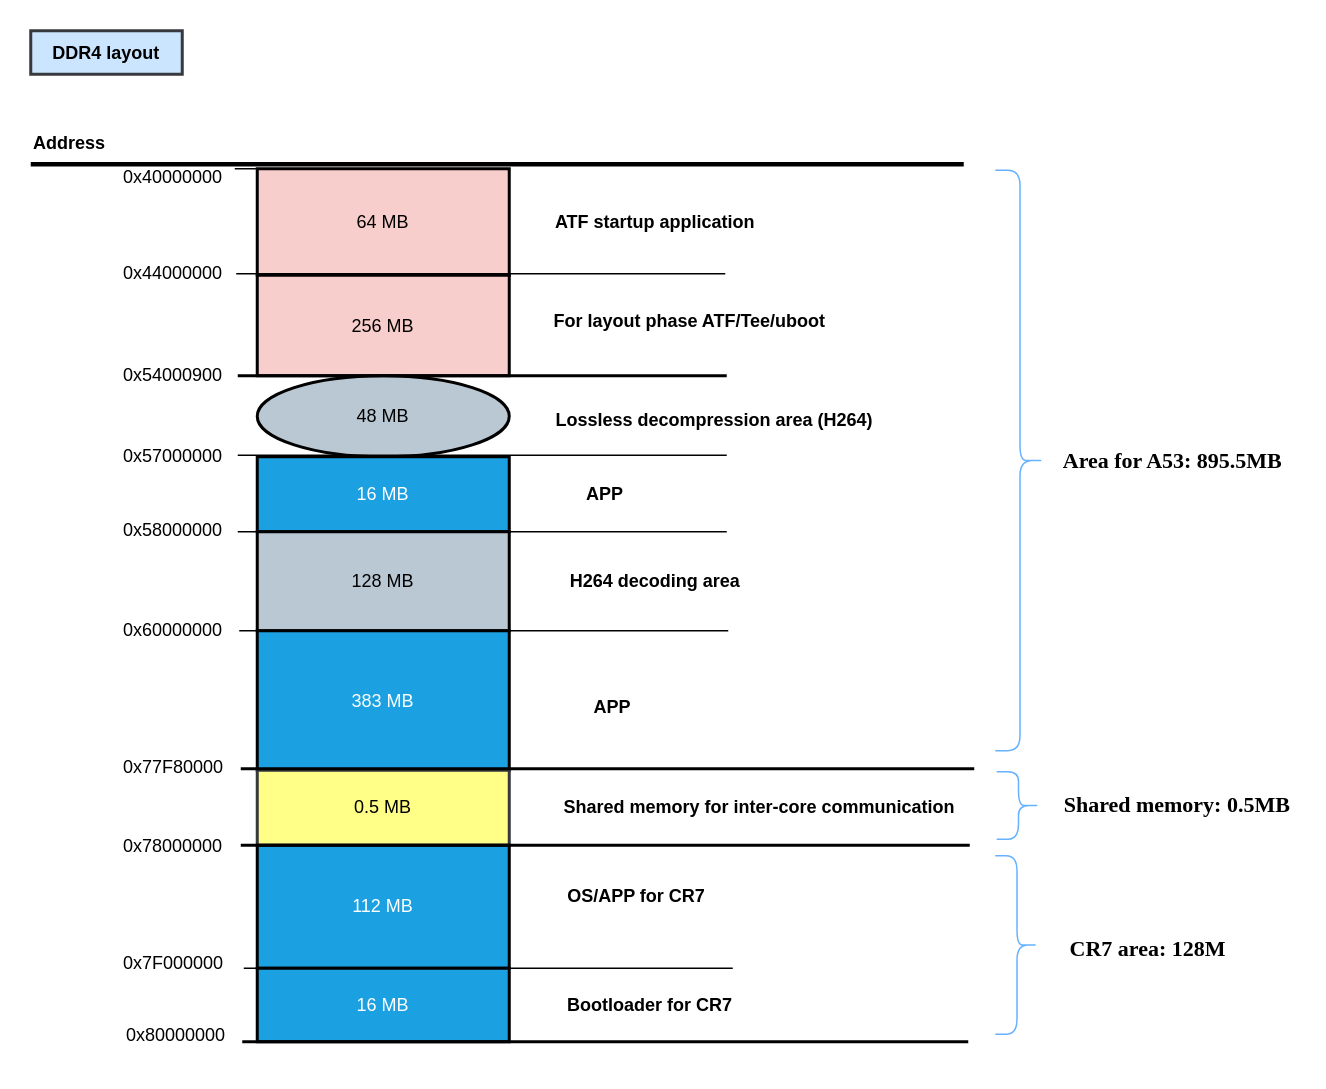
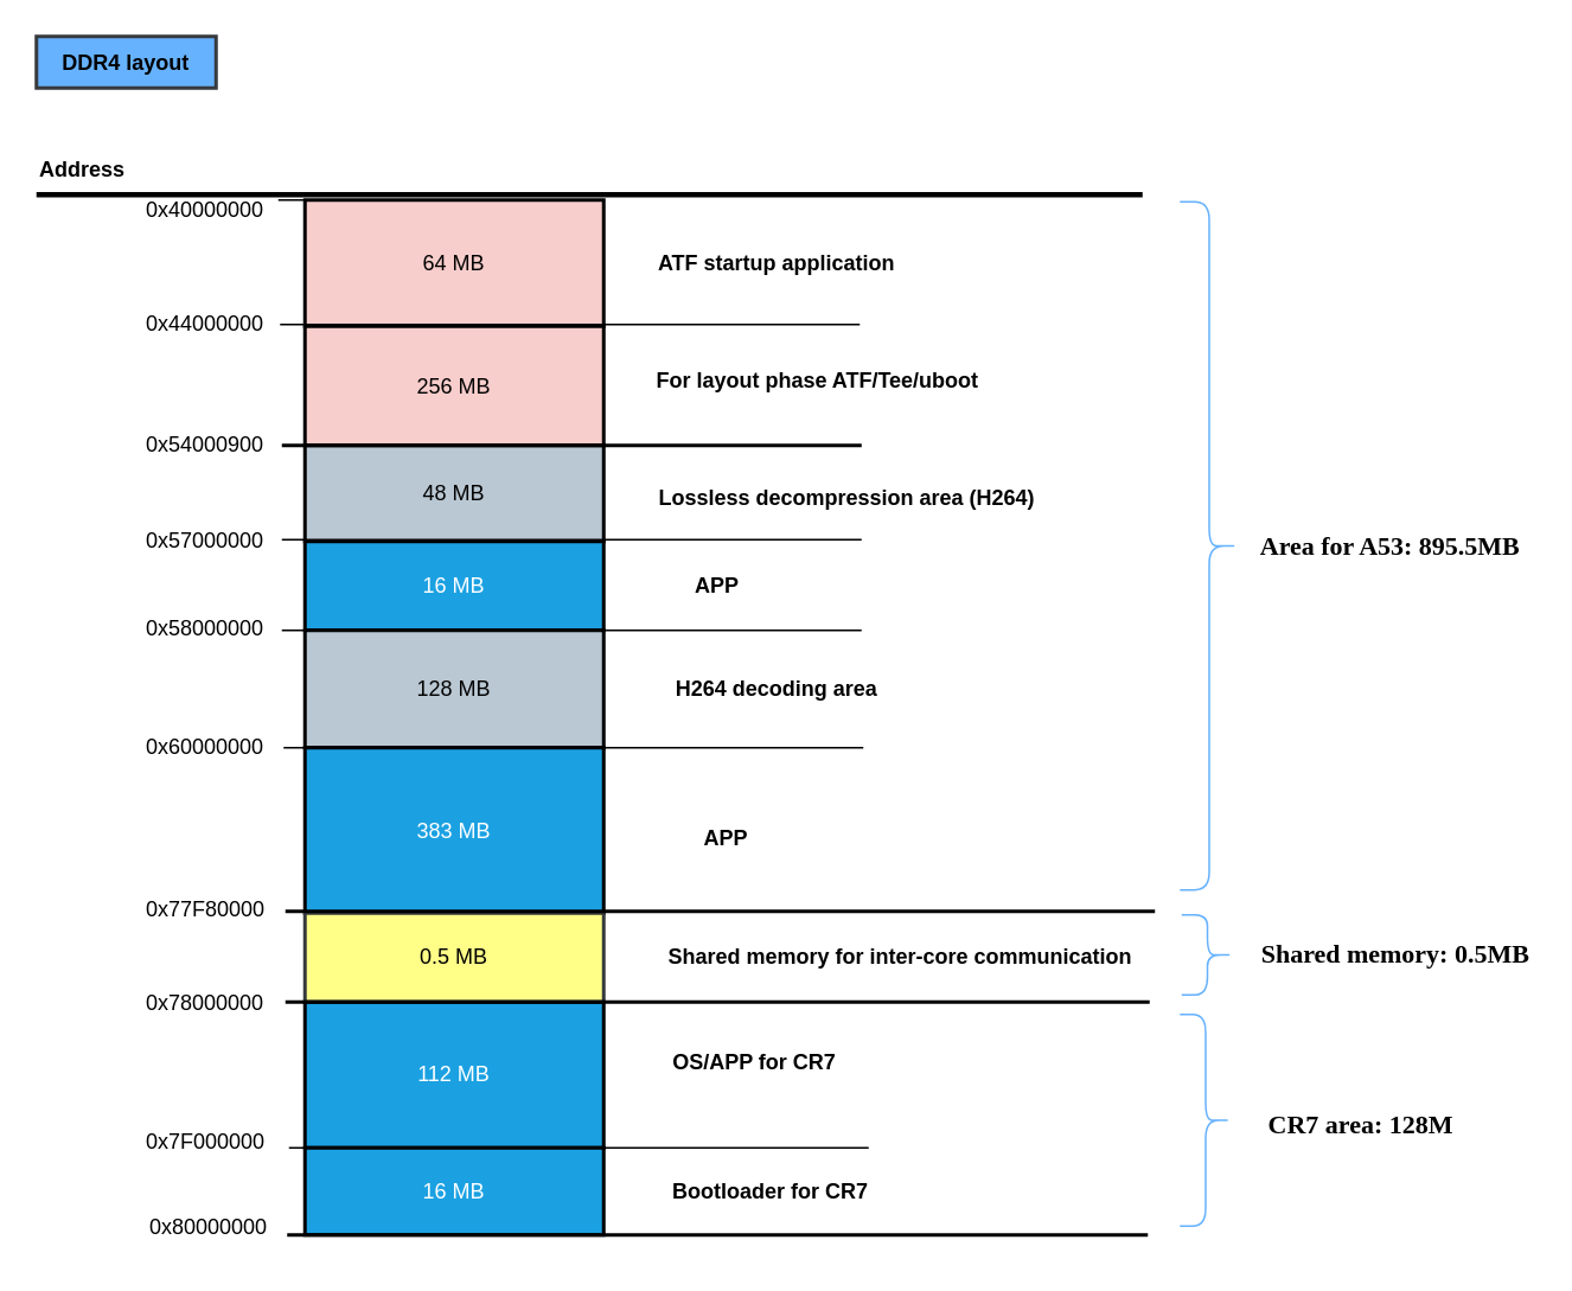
- <mxCell id="32" value="&lt;b&gt;DDR4 layout&lt;/b&gt;" style="rounded=0;whiteSpace=wrap;html=1;strokeColor=#36393d;strokeWidth=2;fillColor=#cce5ff;" parent="1" vertex="1"><mxGeometry x="20" y="20" width="101" height="29" as="geometry" /></mxCell>
+ <mxCell id="32" value="&lt;b&gt;DDR4 layout&lt;/b&gt;" style="rounded=0;whiteSpace=wrap;html=1;strokeColor=#36393d;strokeWidth=2;fillColor=#66b2ff;" parent="1" vertex="1"><mxGeometry x="20" y="20" width="101" height="29" as="geometry" /></mxCell>
- <mxCell id="5" value="48 MB" style="ellipse;whiteSpace=wrap;html=1;strokeWidth=2;fillColor=#bac8d3;" parent="1" vertex="1"><mxGeometry x="171" y="250" width="168" height="54" as="geometry" /></mxCell>
+ <mxCell id="5" value="48 MB" style="rounded=0;whiteSpace=wrap;html=1;strokeWidth=2;fillColor=#bac8d3;" parent="1" vertex="1"><mxGeometry x="171" y="250" width="168" height="54" as="geometry" /></mxCell>
